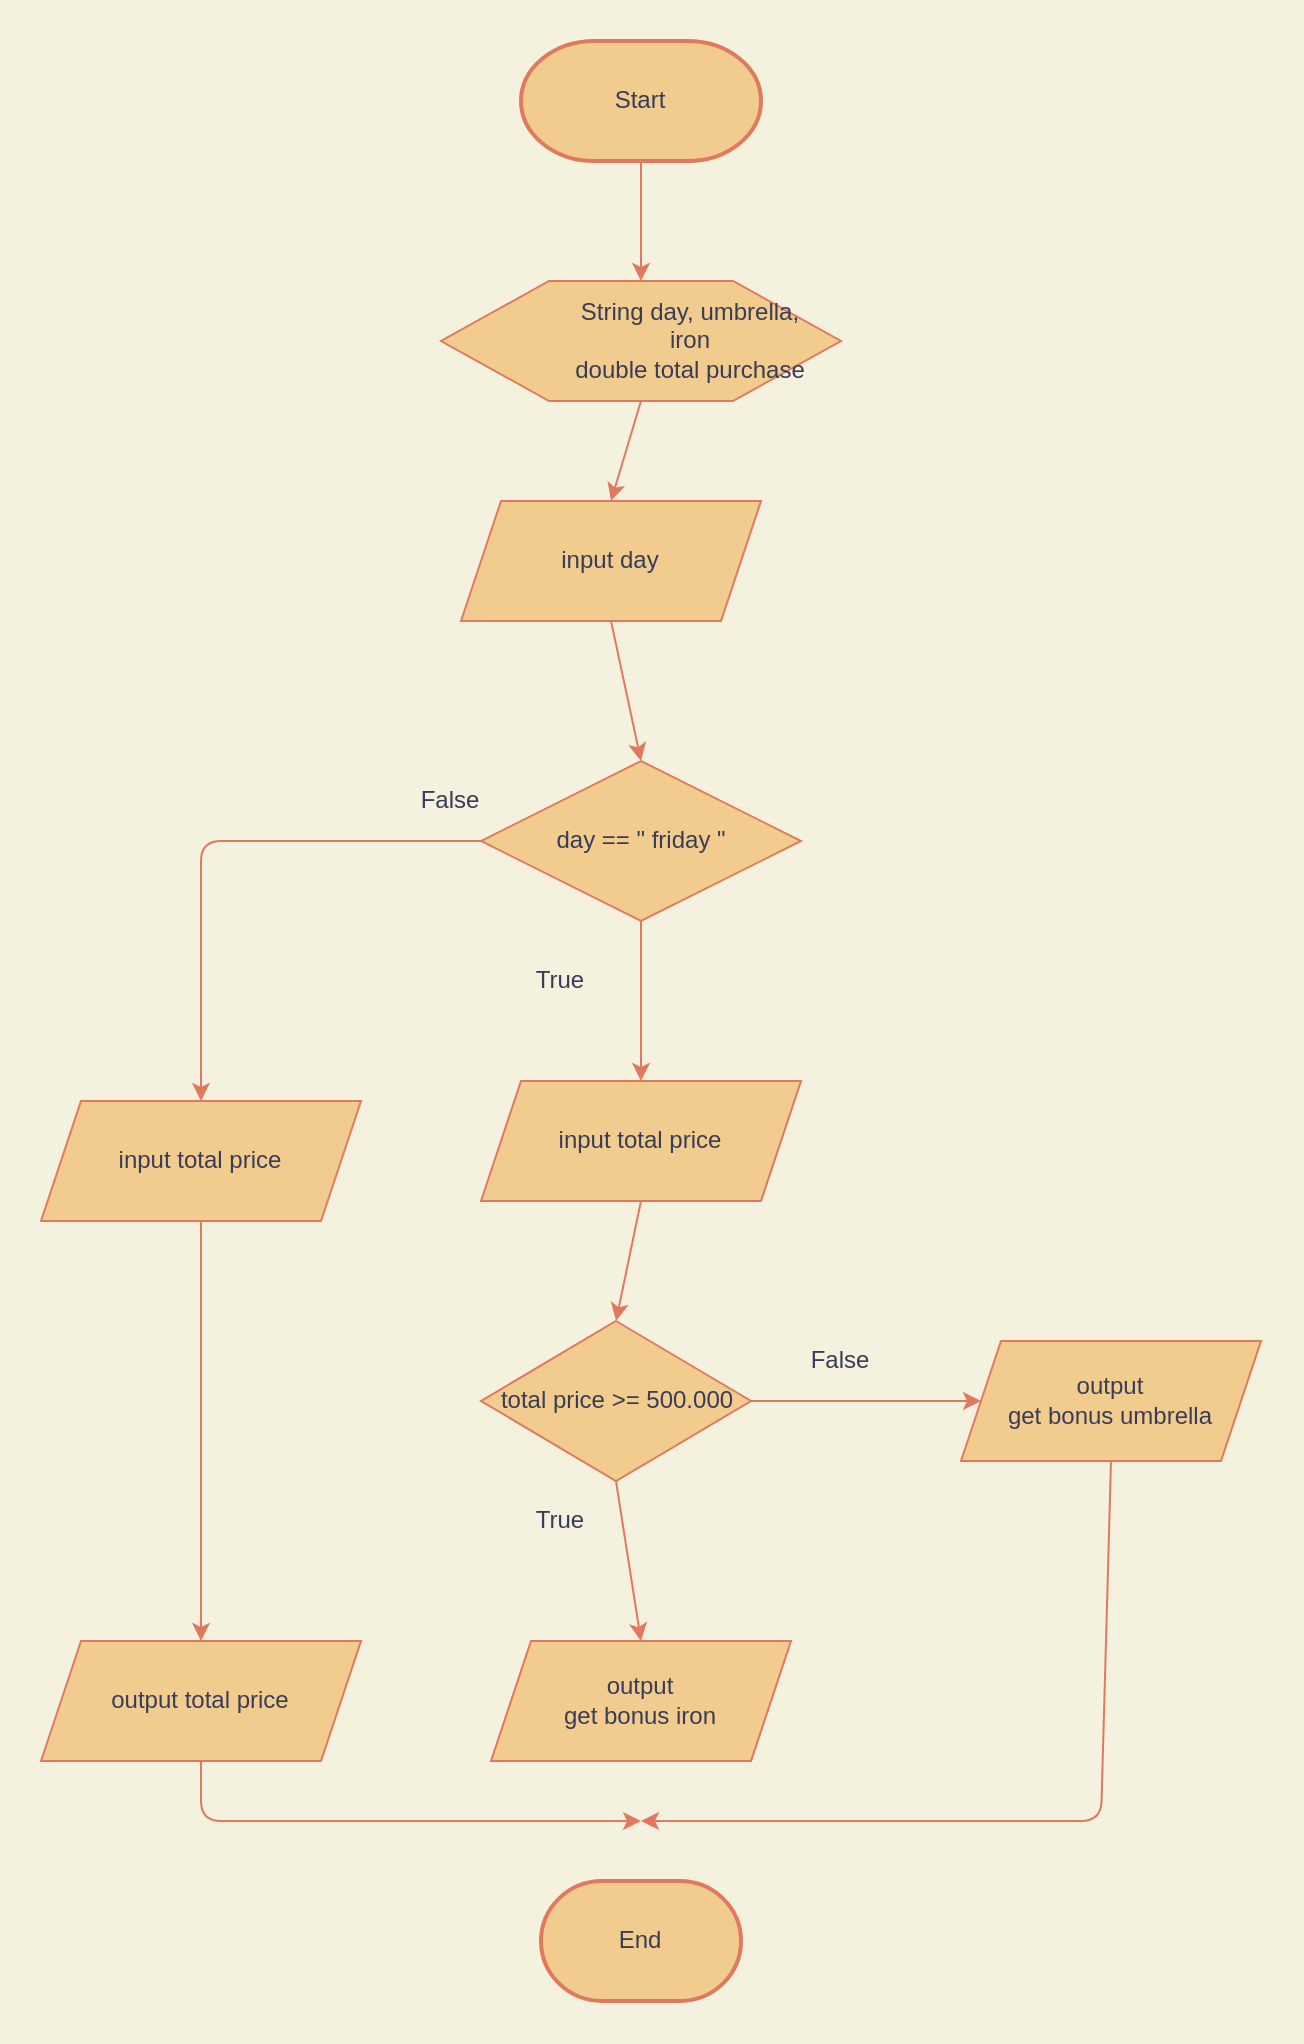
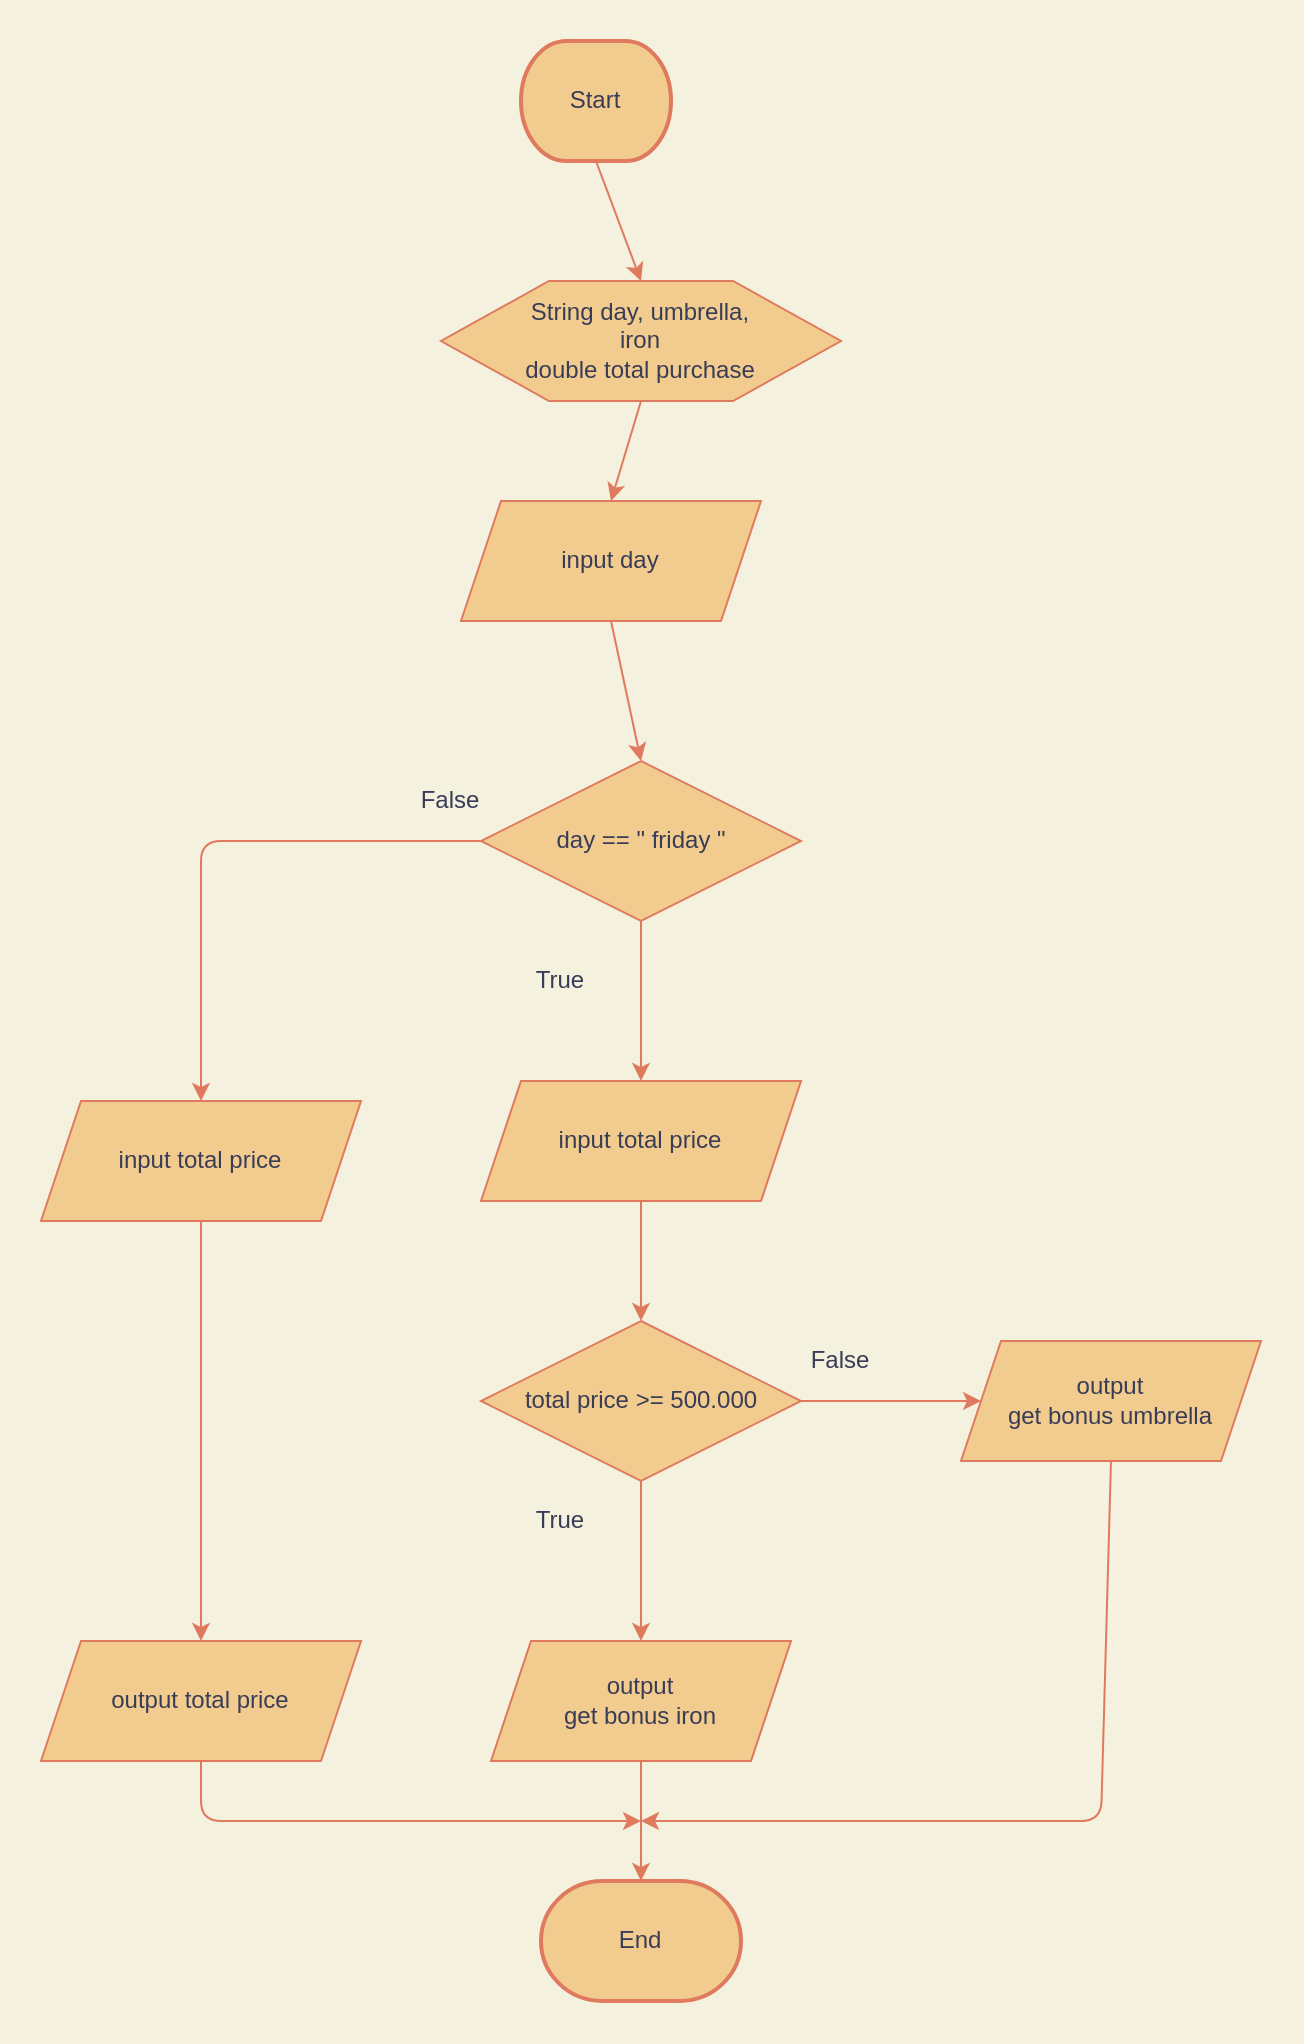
- <mxCell id="2" value="Start" style="strokeWidth=2;html=1;shape=mxgraph.flowchart.terminator;whiteSpace=wrap;fillColor=#F2CC8F;strokeColor=#E07A5F;fontColor=#393C56;" vertex="1" parent="1"><mxGeometry x="260" y="20" width="120" height="60" as="geometry" /></mxCell>
+ <mxCell id="2" value="Start" style="strokeWidth=2;html=1;shape=mxgraph.flowchart.terminator;whiteSpace=wrap;fillColor=#F2CC8F;strokeColor=#E07A5F;fontColor=#393C56;" vertex="1" parent="1"><mxGeometry x="260" y="20" width="75" height="60" as="geometry" /></mxCell>
- <mxCell id="5" value="String day, umbrella, iron&lt;br&gt;double total purchase" style="text;html=1;strokeColor=none;fillColor=none;align=center;verticalAlign=middle;whiteSpace=wrap;rounded=0;fontColor=#393C56;" vertex="1" parent="1"><mxGeometry x="280" y="150" width="130" height="40" as="geometry" /></mxCell>
+ <mxCell id="5" value="String day, umbrella, iron&lt;br&gt;double total purchase" style="text;html=1;strokeColor=none;fillColor=none;align=center;verticalAlign=middle;whiteSpace=wrap;rounded=0;fontColor=#393C56;" vertex="1" parent="1"><mxGeometry x="255" y="150" width="130" height="40" as="geometry" /></mxCell>
- <mxCell id="16" value="total price &amp;gt;= 500.000" style="shape=rhombus;html=1;dashed=0;whitespace=wrap;perimeter=rhombusPerimeter;fillColor=#F2CC8F;strokeColor=#E07A5F;fontColor=#393C56;" vertex="1" parent="1"><mxGeometry x="240" y="660" width="135" height="80" as="geometry" /></mxCell>
+ <mxCell id="16" value="total price &amp;gt;= 500.000" style="shape=rhombus;html=1;dashed=0;whitespace=wrap;perimeter=rhombusPerimeter;fillColor=#F2CC8F;strokeColor=#E07A5F;fontColor=#393C56;" vertex="1" parent="1"><mxGeometry x="240" y="660" width="160" height="80" as="geometry" /></mxCell>
+ <mxCell id="24" value="" style="endArrow=classic;html=1;exitX=0.5;exitY=1;exitDx=0;exitDy=0;strokeColor=#E07A5F;fontColor=#393C56;entryX=0.5;entryY=0;entryDx=0;entryDy=0;entryPerimeter=0;labelBackgroundColor=#F4F1DE;" edge="1" parent="1" source="19" target="3"><mxGeometry width="50" height="50" relative="1" as="geometry"><mxPoint x="330" y="750" as="sourcePoint" /><mxPoint x="330" y="830" as="targetPoint" /></mxGeometry></mxCell>
